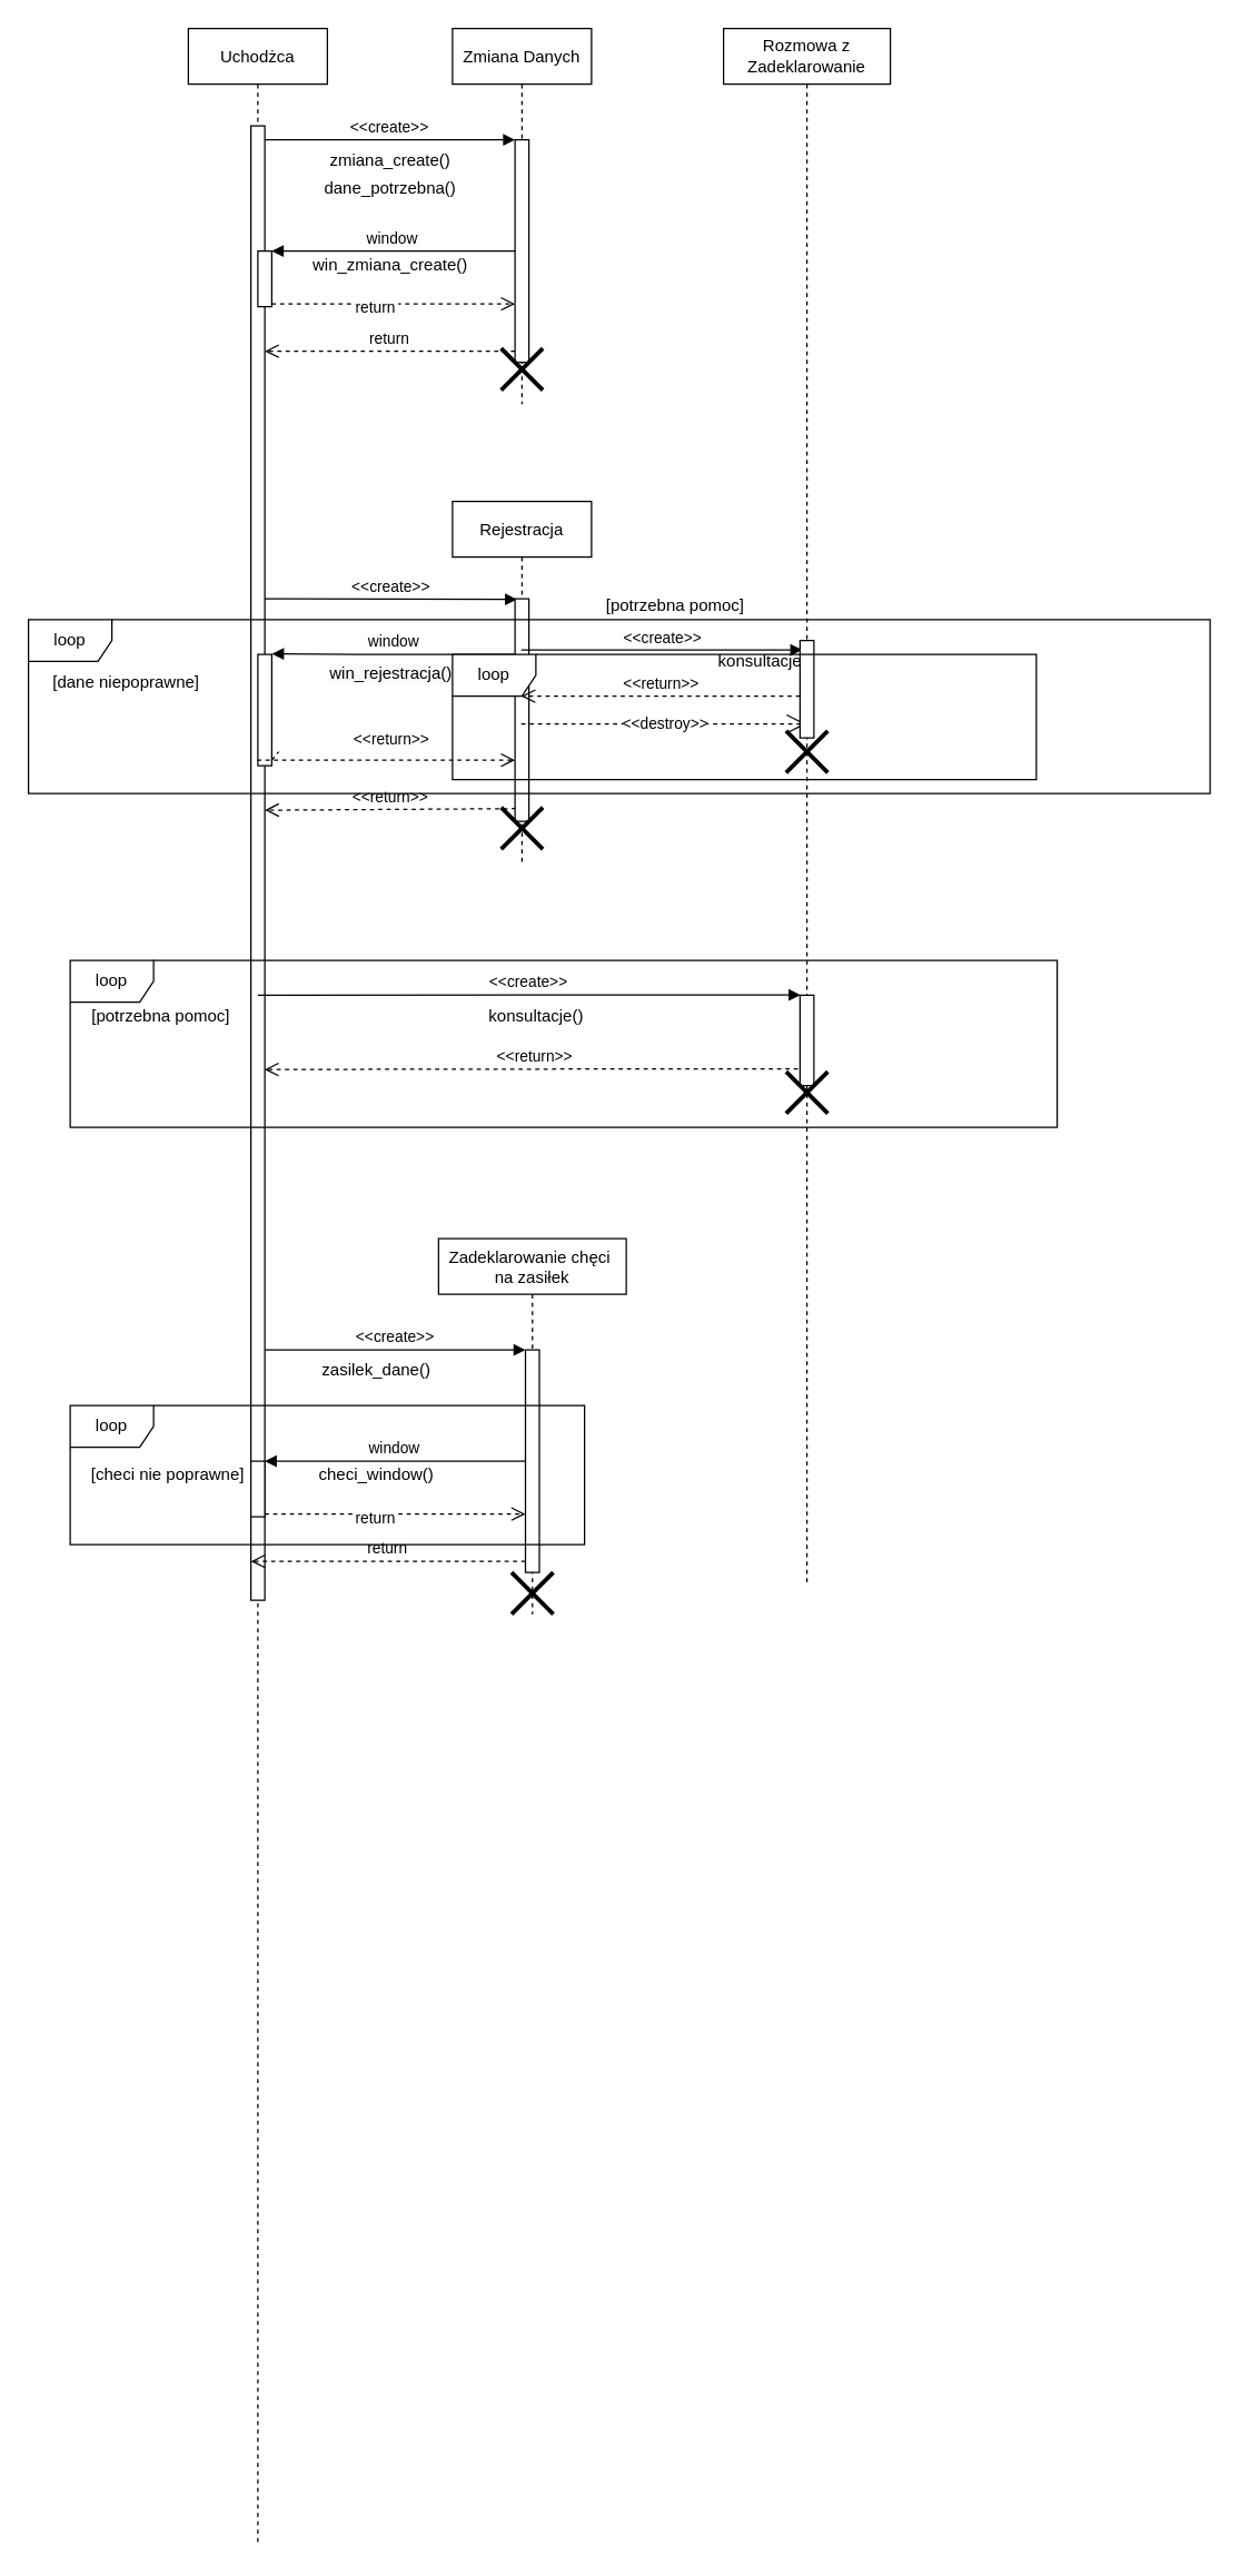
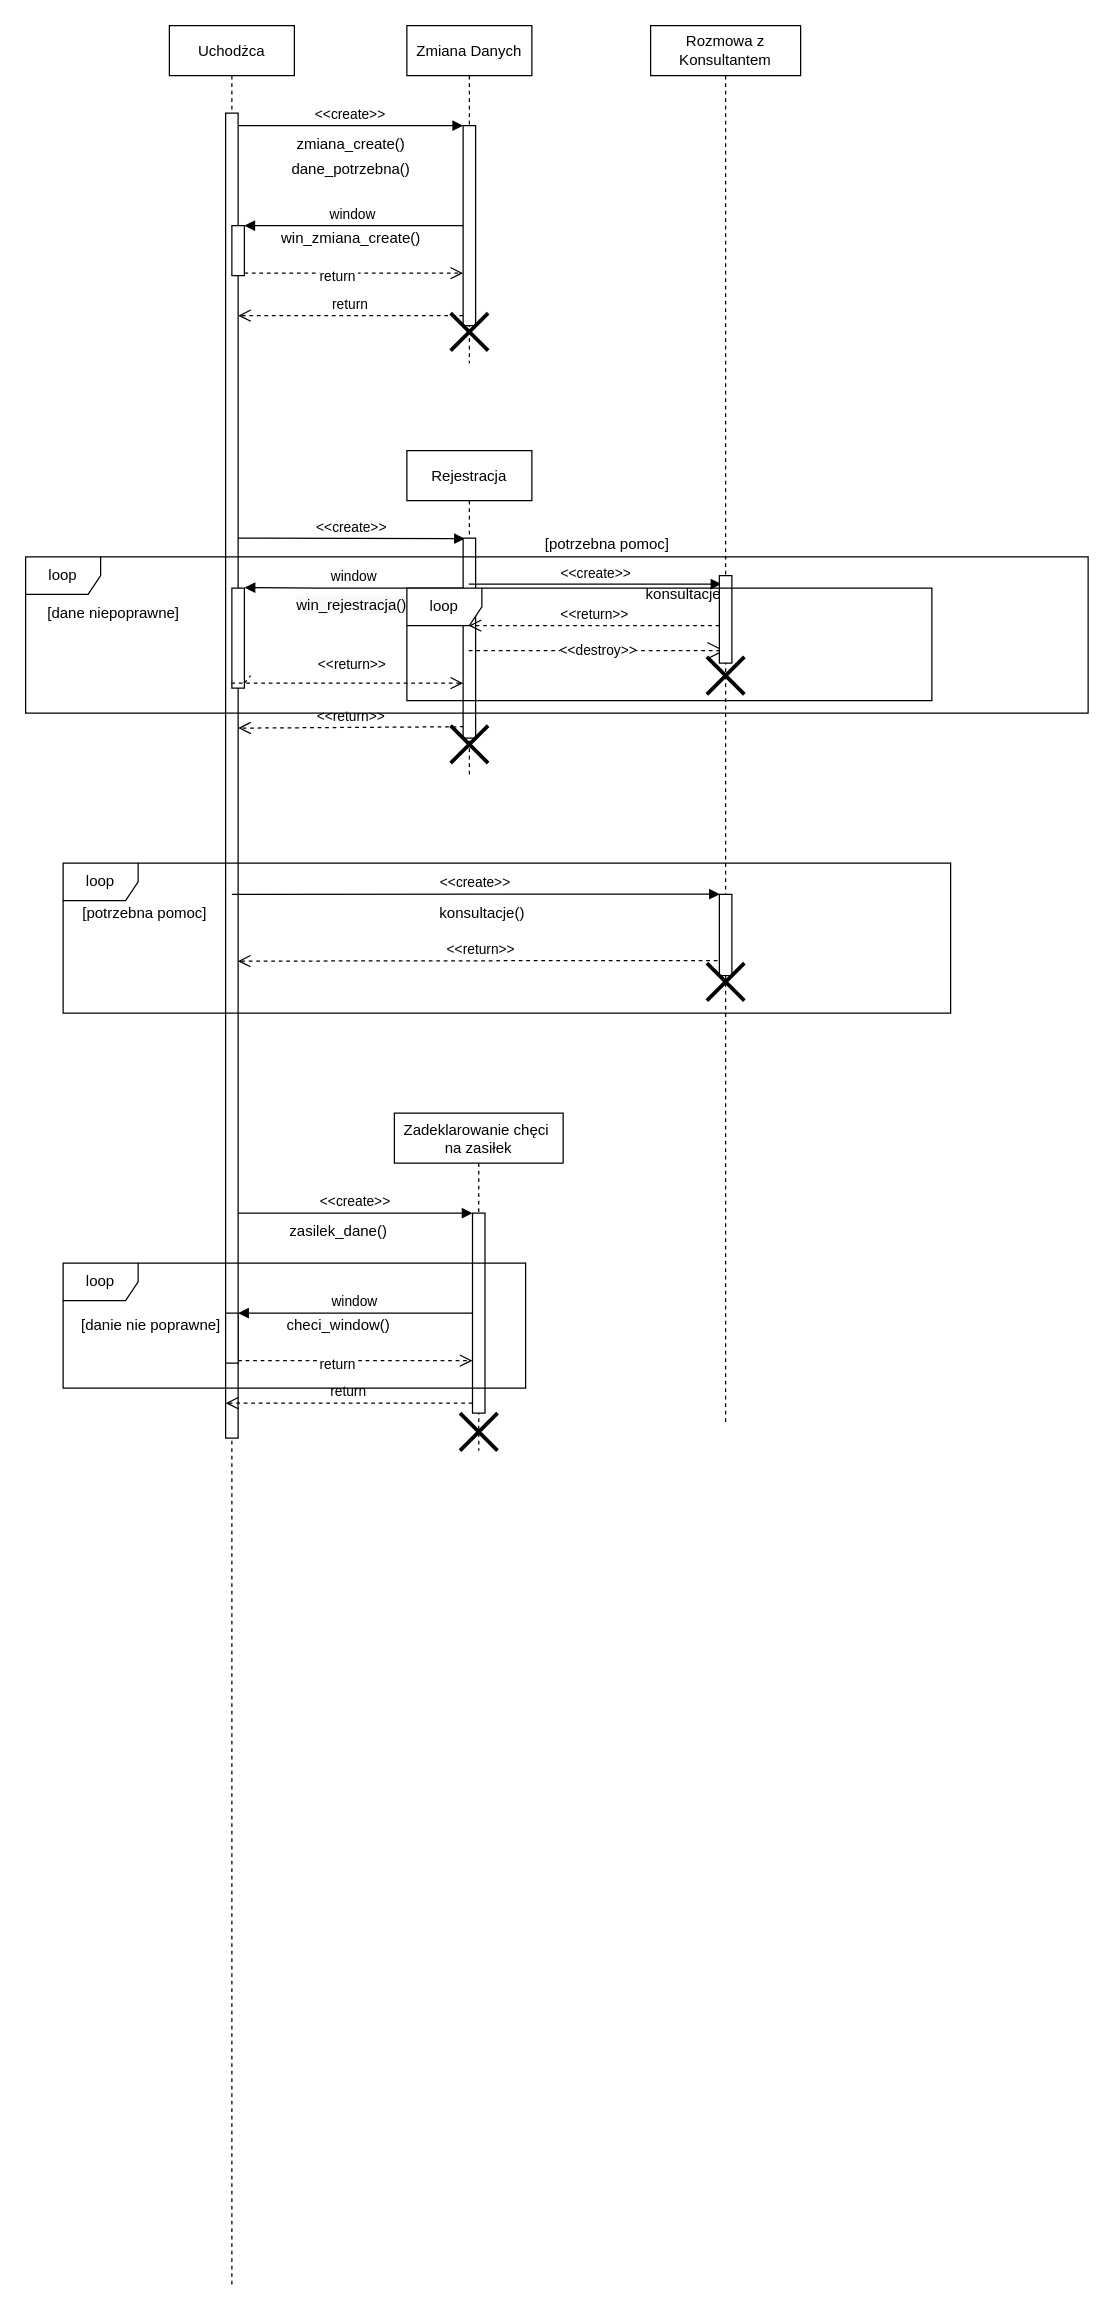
- <mxCell id="30" value="Rozmowa z Zadeklarowanie" style="shape=umlLifeline;perimeter=lifelinePerimeter;whiteSpace=wrap;html=1;container=1;collapsible=0;recursiveResize=0;outlineConnect=0;" vertex="1" parent="1"><mxGeometry x="520" y="20" width="120" height="1120" as="geometry" /></mxCell>
+ <mxCell id="30" value="Rozmowa z Konsultantem" style="shape=umlLifeline;perimeter=lifelinePerimeter;whiteSpace=wrap;html=1;container=1;collapsible=0;recursiveResize=0;outlineConnect=0;" vertex="1" parent="1"><mxGeometry x="520" y="20" width="120" height="1120" as="geometry" /></mxCell>
- <mxCell id="54" value="[checi nie poprawne]" style="text;html=1;align=center;verticalAlign=middle;resizable=0;points=[];autosize=1;strokeColor=none;fillColor=none;" vertex="1" parent="1"><mxGeometry x="55" y="1050" width="130" height="20" as="geometry" /></mxCell>
+ <mxCell id="54" value="[danie nie poprawne]" style="text;html=1;align=center;verticalAlign=middle;resizable=0;points=[];autosize=1;strokeColor=none;fillColor=none;" vertex="1" parent="1"><mxGeometry x="55" y="1050" width="130" height="20" as="geometry" /></mxCell>
